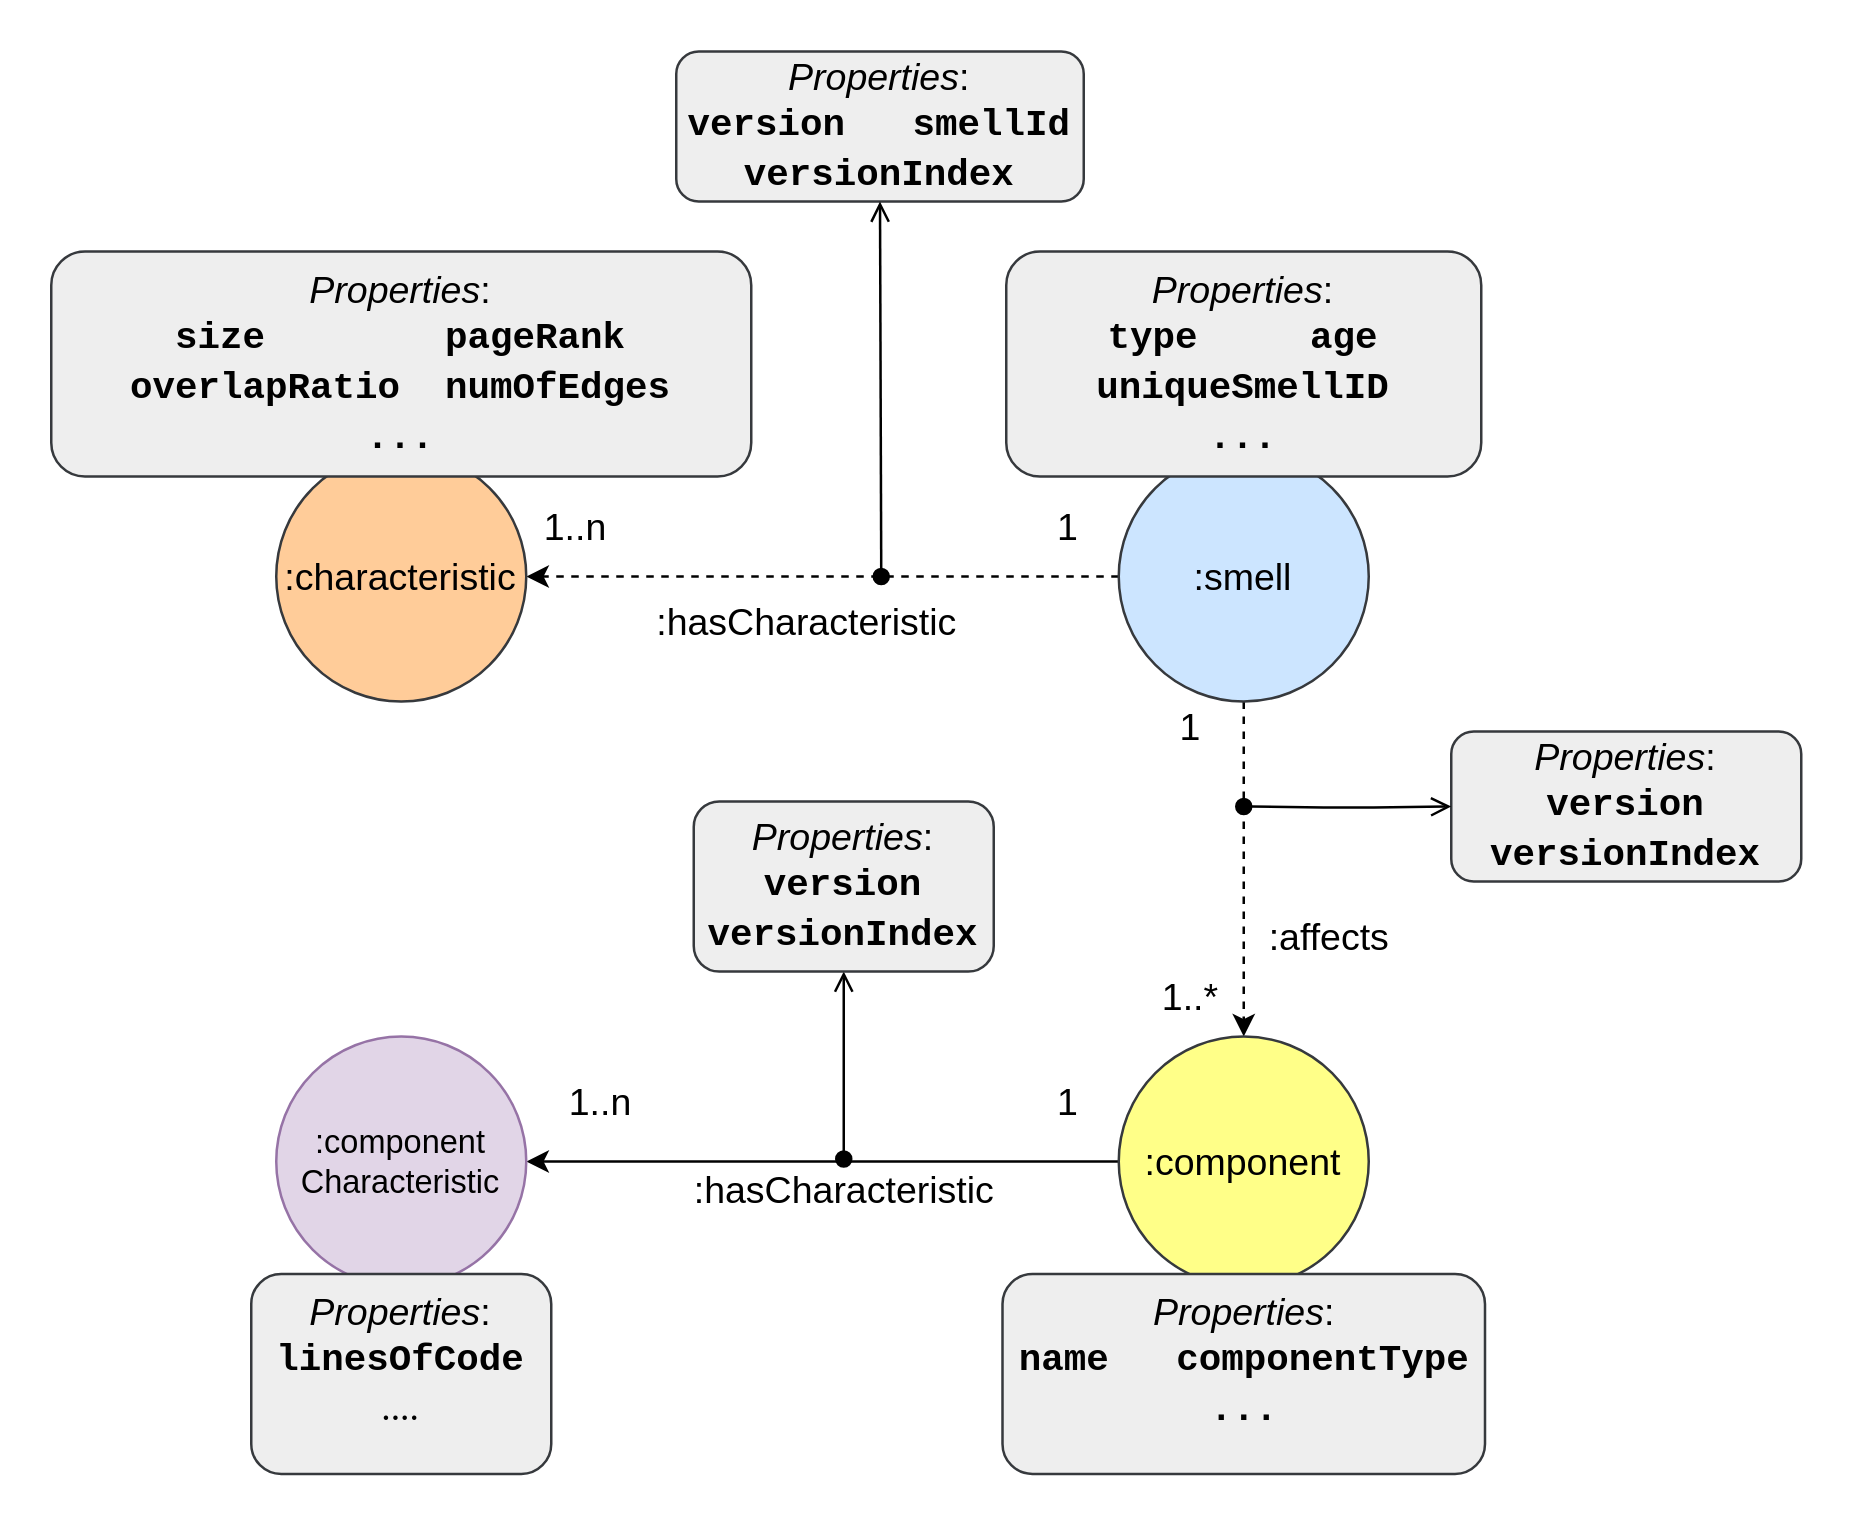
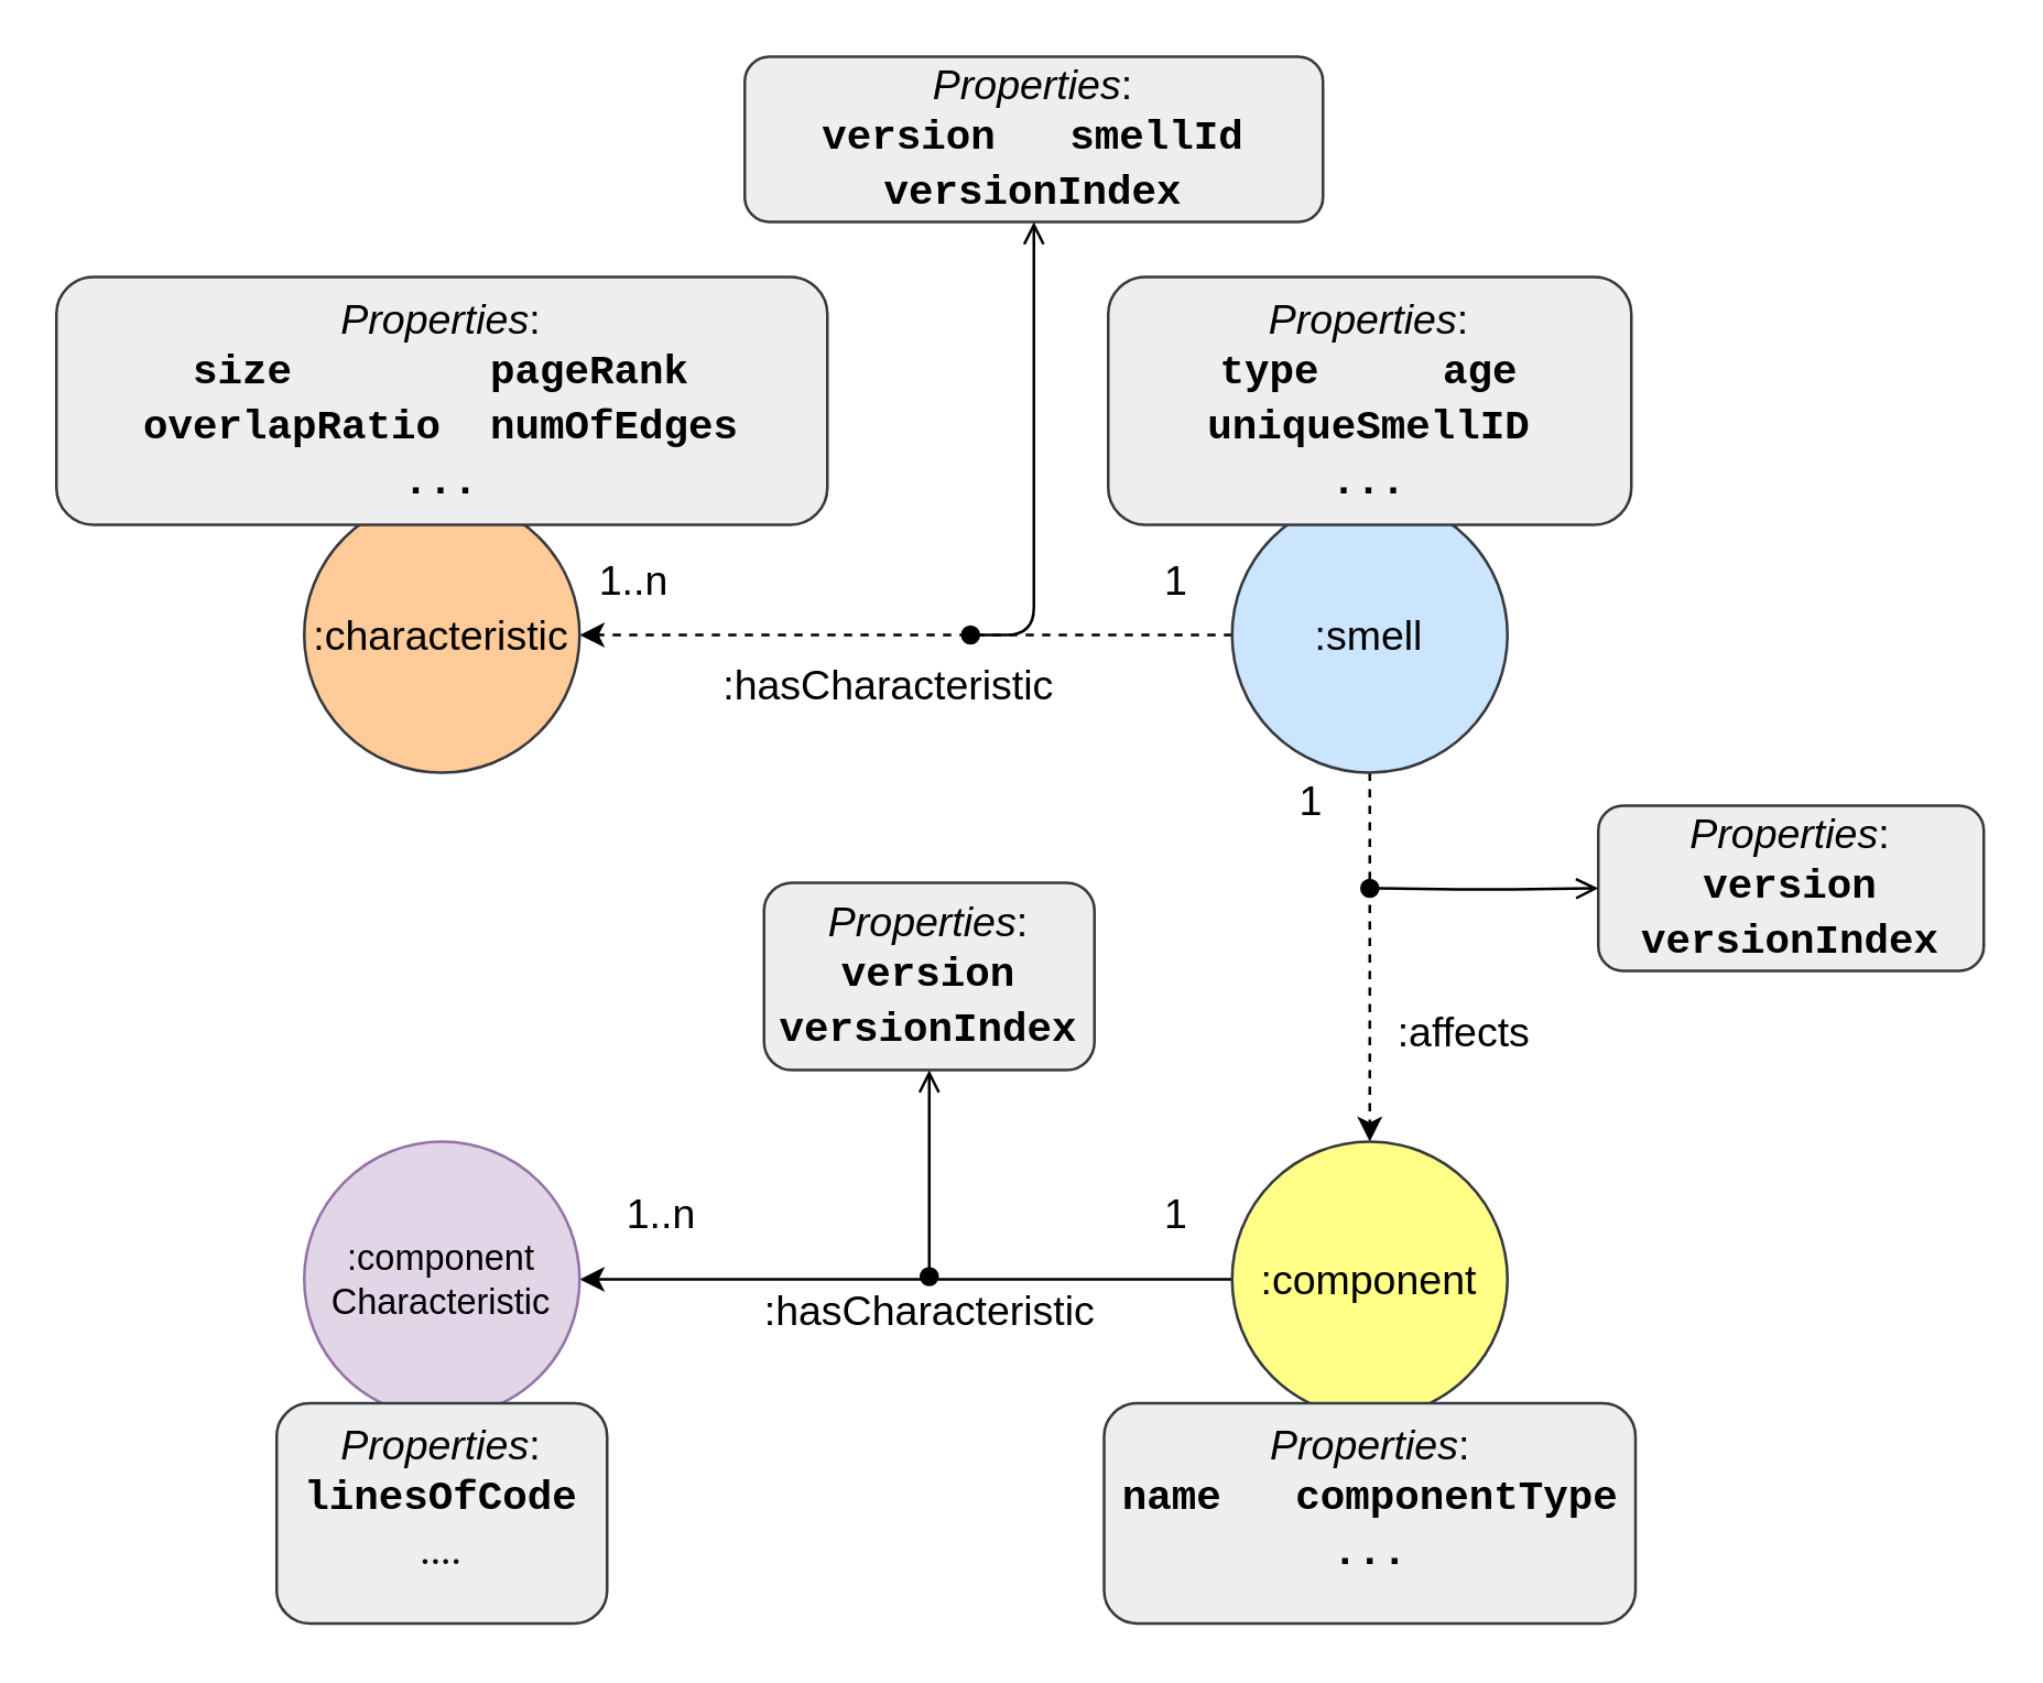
- <mxCell id="12" value="&lt;font face=&quot;Helvetica&quot;&gt;&lt;i&gt;Properties&lt;/i&gt;:&lt;/font&gt;&lt;br&gt;&lt;b&gt;&lt;font face=&quot;Courier New&quot;&gt;version&amp;nbsp; &amp;nbsp;smellId&lt;br&gt;versionIndex&lt;br&gt;&lt;/font&gt;&lt;/b&gt;" style="rounded=1;fontSize=15;align=center;html=1;whiteSpace=wrap;fontFamily=Consolas;fillColor=#eeeeee;strokeColor=#36393d;" parent="1" vertex="1"><mxGeometry x="270" y="20" width="163" height="60" as="geometry" /></mxCell>
+ <mxCell id="12" value="&lt;font face=&quot;Helvetica&quot;&gt;&lt;i&gt;Properties&lt;/i&gt;:&lt;/font&gt;&lt;br&gt;&lt;b&gt;&lt;font face=&quot;Courier New&quot;&gt;version&amp;nbsp; &amp;nbsp;smellId&lt;br&gt;versionIndex&lt;br&gt;&lt;/font&gt;&lt;/b&gt;" style="rounded=1;fontSize=15;align=center;html=1;whiteSpace=wrap;fontFamily=Consolas;fillColor=#eeeeee;strokeColor=#36393d;" parent="1" vertex="1"><mxGeometry x="270" y="20" width="210" height="60" as="geometry" /></mxCell>
- <mxCell id="15" value="1..*" style="text;html=1;strokeColor=none;fillColor=none;align=center;verticalAlign=middle;whiteSpace=wrap;rounded=0;fontSize=15;" parent="1" vertex="1"><mxGeometry x="456" y="387.5" width="40" height="20" as="geometry" /></mxCell>
